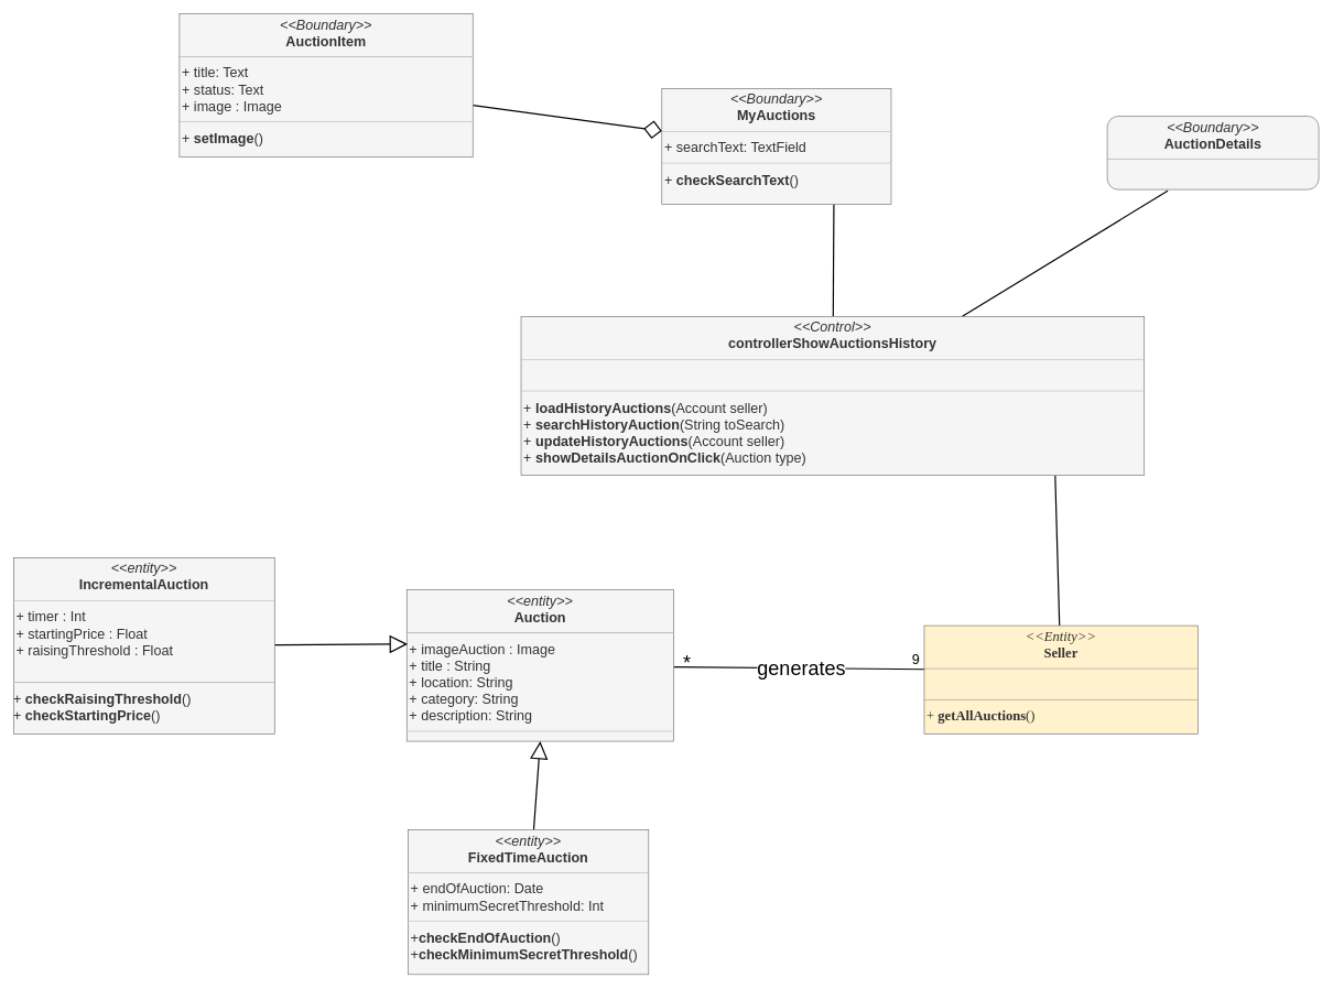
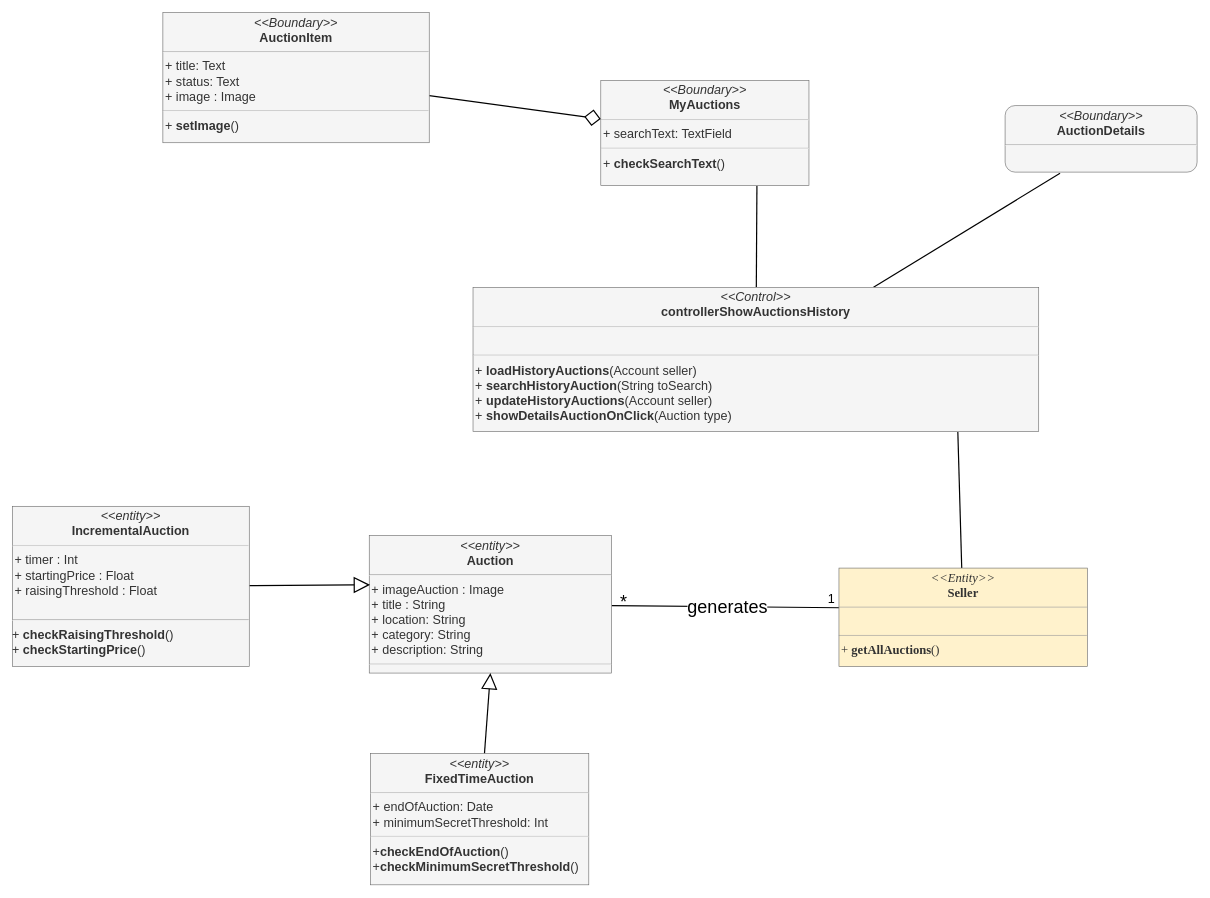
- <mxCell id="19" value="9" style="text;html=1;align=center;verticalAlign=middle;resizable=0;points=[];autosize=1;strokeColor=none;fillColor=none;fontSize=21;" parent="1" vertex="1"><mxGeometry x="1370" y="978" width="30" height="37" as="geometry" /></mxCell>
+ <mxCell id="19" value="1" style="text;html=1;align=center;verticalAlign=middle;resizable=0;points=[];autosize=1;strokeColor=none;fillColor=none;fontSize=21;" parent="1" vertex="1"><mxGeometry x="1370" y="978" width="30" height="37" as="geometry" /></mxCell>
